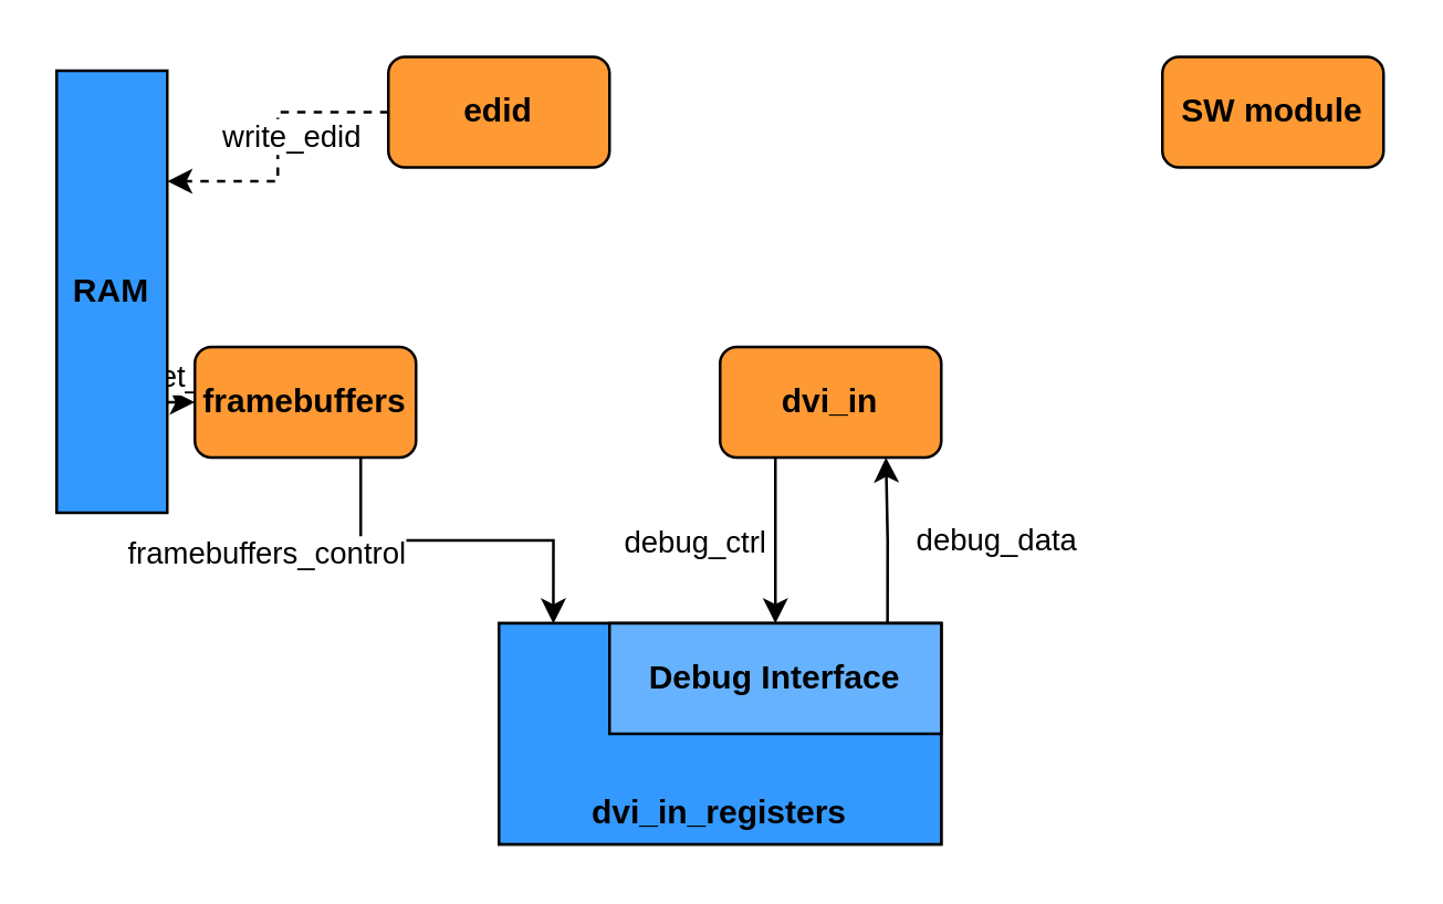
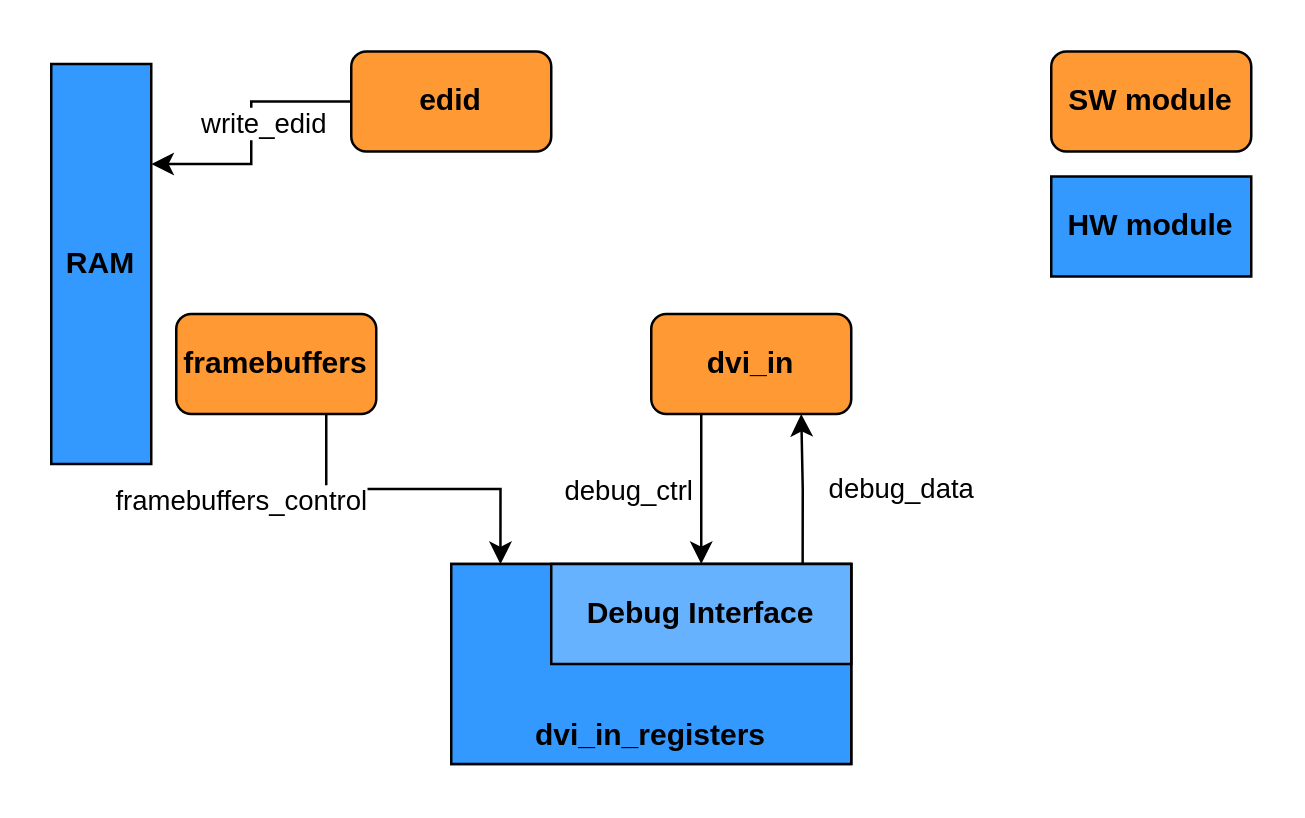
- <mxCell id="7" style="edgeStyle=orthogonalEdgeStyle;rounded=0;orthogonalLoop=1;jettySize=auto;html=1;exitX=0;exitY=0.5;exitDx=0;exitDy=0;entryX=1;entryY=0.25;entryDx=0;entryDy=0;dashed=1;" parent="1" source="5" target="4" edge="1"><mxGeometry relative="1" as="geometry" /></mxCell>
+ <mxCell id="7" style="edgeStyle=orthogonalEdgeStyle;rounded=0;orthogonalLoop=1;jettySize=auto;html=1;exitX=0;exitY=0.5;exitDx=0;exitDy=0;entryX=1;entryY=0.25;entryDx=0;entryDy=0;" parent="1" source="5" target="4" edge="1"><mxGeometry relative="1" as="geometry" /></mxCell>
+ <mxCell id="21" value="&lt;b&gt;HW module&lt;/b&gt;" style="rounded=0;whiteSpace=wrap;html=1;fillColor=#3399FF;" vertex="1" parent="19"><mxGeometry y="50" width="80" height="40" as="geometry" /></mxCell>
- <mxCell id="2" style="edgeStyle=orthogonalEdgeStyle;rounded=0;orthogonalLoop=1;jettySize=auto;html=1;entryX=0;entryY=0.5;entryDx=0;entryDy=0;exitX=1;exitY=0.75;exitDx=0;exitDy=0;" parent="1" source="4" target="6" edge="1"><mxGeometry relative="1" as="geometry" /></mxCell>
- <mxCell id="3" value="get_frame" style="edgeLabel;html=1;align=center;verticalAlign=middle;resizable=0;points=[];" parent="2" vertex="1" connectable="0"><mxGeometry x="-0.309" relative="1" as="geometry"><mxPoint x="12" y="-10" as="offset" /></mxGeometry></mxCell>
